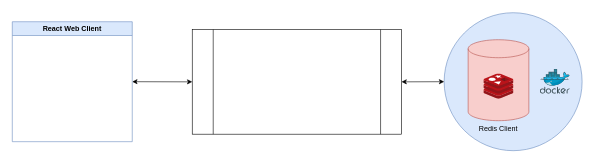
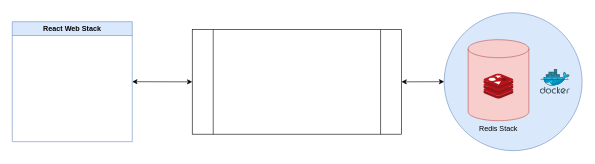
- <mxCell id="5" value="React Web Client" style="swimlane;whiteSpace=wrap;html=1;fillColor=#dae8fc;strokeColor=#6c8ebf;" vertex="1" parent="1"><mxGeometry x="20" y="35.5" width="200" height="200" as="geometry" /></mxCell>
+ <mxCell id="5" value="React Web Stack" style="swimlane;whiteSpace=wrap;html=1;fillColor=#dae8fc;strokeColor=#6c8ebf;" vertex="1" parent="1"><mxGeometry x="20" y="35.5" width="200" height="200" as="geometry" /></mxCell>
- <mxCell id="3" value="Redis Client" style="shape=cylinder3;whiteSpace=wrap;html=1;boundedLbl=1;backgroundOutline=1;size=15;fillColor=#f8cecc;strokeColor=#b85450;labelPosition=center;verticalLabelPosition=bottom;align=center;verticalAlign=top;" vertex="1" parent="1"><mxGeometry x="780" y="65.5" width="101.25" height="135" as="geometry" /></mxCell>
+ <mxCell id="3" value="Redis Stack" style="shape=cylinder3;whiteSpace=wrap;html=1;boundedLbl=1;backgroundOutline=1;size=15;fillColor=#f8cecc;strokeColor=#b85450;labelPosition=center;verticalLabelPosition=bottom;align=center;verticalAlign=top;" vertex="1" parent="1"><mxGeometry x="780" y="65.5" width="101.25" height="135" as="geometry" /></mxCell>
